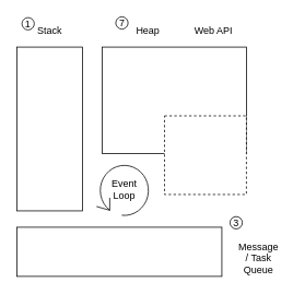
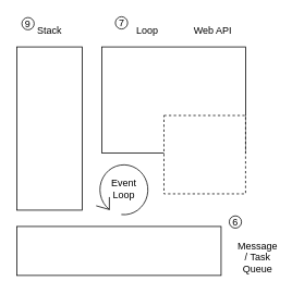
- <mxCell id="13" value="1" style="ellipse;whiteSpace=wrap;html=1;aspect=fixed;" vertex="1" parent="1"><mxGeometry x="26" y="21" width="15" height="15" as="geometry" /></mxCell>
+ <mxCell id="13" value="9" style="ellipse;whiteSpace=wrap;html=1;aspect=fixed;" vertex="1" parent="1"><mxGeometry x="26" y="21" width="15" height="15" as="geometry" /></mxCell>
- <mxCell id="11" value="Heap " style="text;html=1;strokeColor=none;fillColor=none;align=center;verticalAlign=middle;whiteSpace=wrap;rounded=0;" vertex="1" parent="1"><mxGeometry x="150" y="27" width="60" height="20" as="geometry" /></mxCell>
+ <mxCell id="11" value="Loop " style="text;html=1;strokeColor=none;fillColor=none;align=center;verticalAlign=middle;whiteSpace=wrap;rounded=0;" vertex="1" parent="1"><mxGeometry x="150" y="27" width="60" height="20" as="geometry" /></mxCell>
- <mxCell id="15" value="3" style="ellipse;whiteSpace=wrap;html=1;aspect=fixed;" vertex="1" parent="1"><mxGeometry x="280" y="264" width="15" height="15" as="geometry" /></mxCell>
+ <mxCell id="15" value="6" style="ellipse;whiteSpace=wrap;html=1;aspect=fixed;" vertex="1" parent="1"><mxGeometry x="280" y="264" width="15" height="15" as="geometry" /></mxCell>
